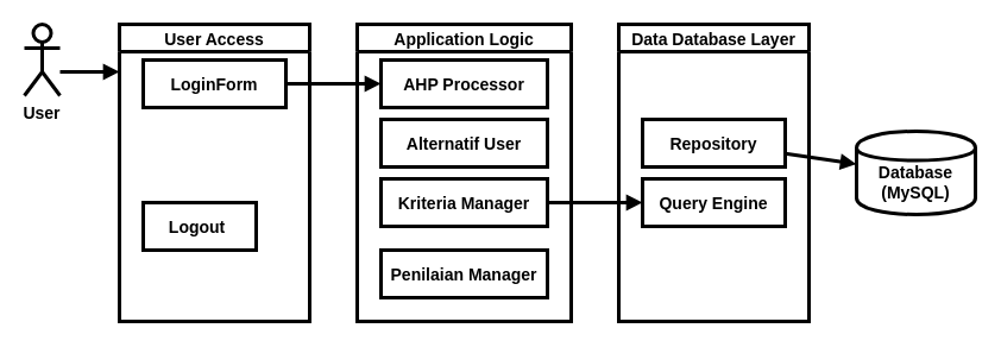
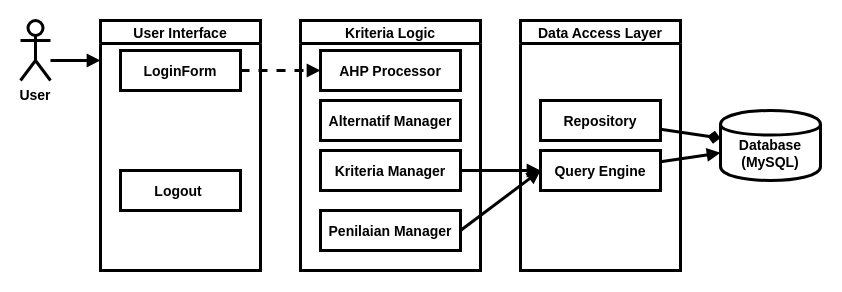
- <mxCell id="3" value="User Access" style="swimlane;strokeWidth=3;fontSize=14;fontStyle=1" parent="1" vertex="1"><mxGeometry x="100" y="20" width="160" height="250" as="geometry" /></mxCell>
+ <mxCell id="3" value="User Interface" style="swimlane;strokeWidth=3;fontSize=14;fontStyle=1" parent="1" vertex="1"><mxGeometry x="100" y="20" width="160" height="250" as="geometry" /></mxCell>
- <mxCell id="6" value="Application Logic" style="swimlane;strokeWidth=3;fontSize=14;fontStyle=1" parent="1" vertex="1"><mxGeometry x="300" y="20" width="180" height="250" as="geometry" /></mxCell>
+ <mxCell id="6" value="Kriteria Logic" style="swimlane;strokeWidth=3;fontSize=14;fontStyle=1" parent="1" vertex="1"><mxGeometry x="300" y="20" width="180" height="250" as="geometry" /></mxCell>
- <mxCell id="11" value="Data Database Layer" style="swimlane;strokeWidth=3;fontSize=14;fontStyle=1" parent="1" vertex="1"><mxGeometry x="520" y="20" width="160" height="250" as="geometry" /></mxCell>
+ <mxCell id="11" value="Data Access Layer" style="swimlane;strokeWidth=3;fontSize=14;fontStyle=1" parent="1" vertex="1"><mxGeometry x="520" y="20" width="160" height="250" as="geometry" /></mxCell>
- <mxCell id="15" style="endArrow=block;strokeWidth=3;fontSize=14;fontStyle=1" parent="1" source="5" target="8" edge="1"><mxGeometry relative="1" as="geometry" /></mxCell>
+ <mxCell id="15" style="endArrow=block;strokeWidth=3;fontSize=14;fontStyle=1;dashed=1;" parent="1" source="5" target="8" edge="1"><mxGeometry relative="1" as="geometry" /></mxCell>
- <mxCell id="9" value="Alternatif User" style="component;strokeWidth=3;fontSize=14;fontStyle=1" parent="1" vertex="1"><mxGeometry x="320" y="100" width="140" height="40" as="geometry" /></mxCell>
+ <mxCell id="9" value="Alternatif Manager" style="component;strokeWidth=3;fontSize=14;fontStyle=1" parent="1" vertex="1"><mxGeometry x="320" y="100" width="140" height="40" as="geometry" /></mxCell>
- <mxCell id="17" style="endArrow=block;strokeWidth=3;fontSize=14;fontStyle=1" parent="1" source="13" target="14" edge="1"><mxGeometry relative="1" as="geometry" /></mxCell>
+ <mxCell id="17" style="endArrow=diamond;strokeWidth=3;fontSize=14;fontStyle=1;" parent="1" source="13" target="14" edge="1"><mxGeometry relative="1" as="geometry" /></mxCell>
+ <mxCell id="18" style="endArrow=block;strokeWidth=3;fontSize=14;fontStyle=1" parent="1" source="12" target="14" edge="1"><mxGeometry relative="1" as="geometry" /></mxCell>
- <mxCell id="4" value="Logout " style="component;strokeWidth=3;fontSize=14;fontStyle=1" vertex="1" parent="3"><mxGeometry x="20" y="150" width="95" height="40" as="geometry" /></mxCell>
+ <mxCell id="4" value="Logout " style="component;strokeWidth=3;fontSize=14;fontStyle=1" vertex="1" parent="3"><mxGeometry x="20" y="150" width="120" height="40" as="geometry" /></mxCell>
+ <mxCell id="16" style="endArrow=block;strokeWidth=3;entryX=0;entryY=0.5;entryDx=0;entryDy=0;exitX=1;exitY=0.5;exitDx=0;exitDy=0;fontSize=14;fontStyle=1" parent="1" source="7" target="12" edge="1"><mxGeometry relative="1" as="geometry" /></mxCell>
